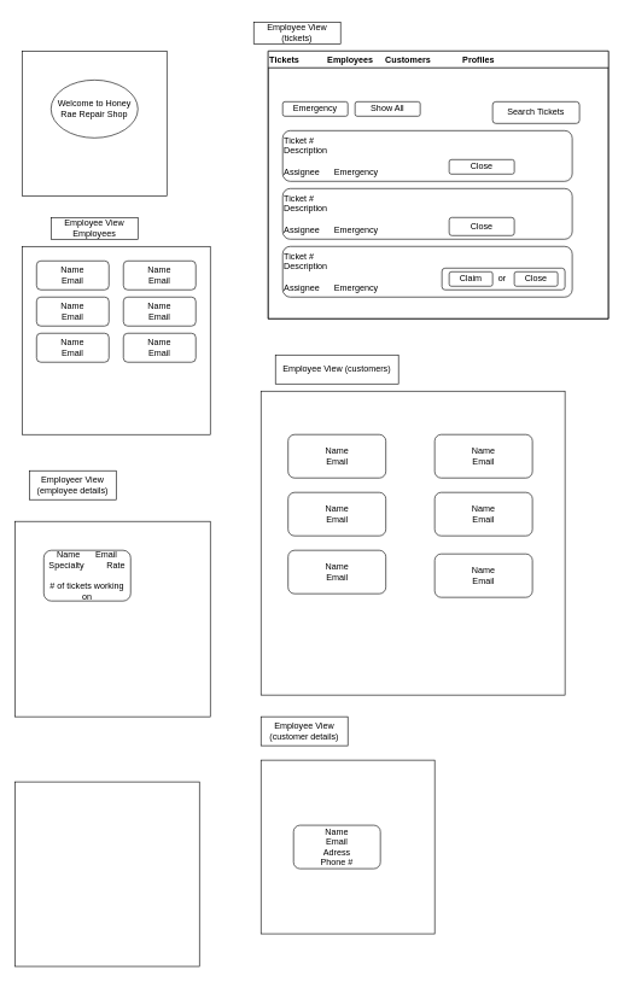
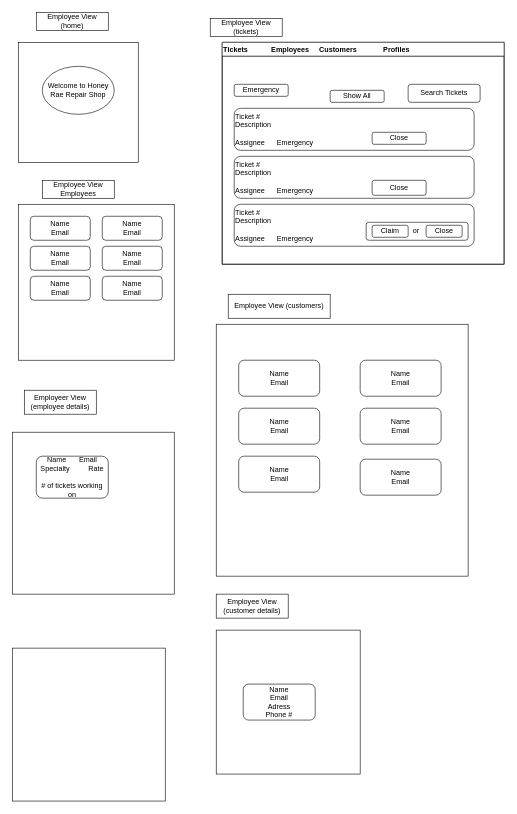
+ <mxCell id="3" value="Employee View (home)" style="rounded=0;whiteSpace=wrap;html=1;" vertex="1" parent="1"><mxGeometry x="60" y="20" width="120" height="30" as="geometry" /></mxCell>
- <mxCell id="21" value="Show All" style="rounded=1;whiteSpace=wrap;html=1;" vertex="1" parent="16"><mxGeometry x="120" y="70" width="90" height="20" as="geometry" /></mxCell>
+ <mxCell id="21" value="Show All" style="rounded=1;whiteSpace=wrap;html=1;" vertex="1" parent="16"><mxGeometry x="180" y="80" width="90" height="20" as="geometry" /></mxCell>
